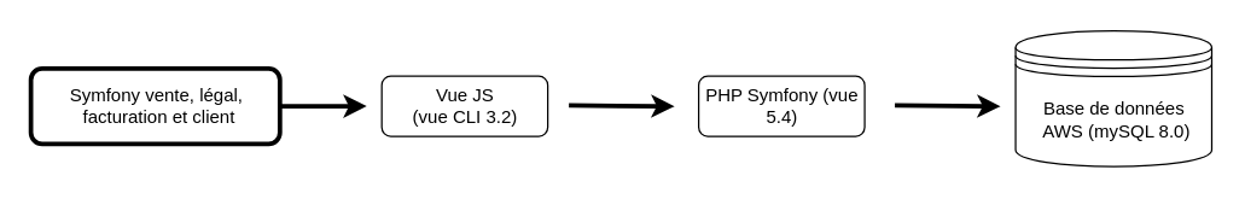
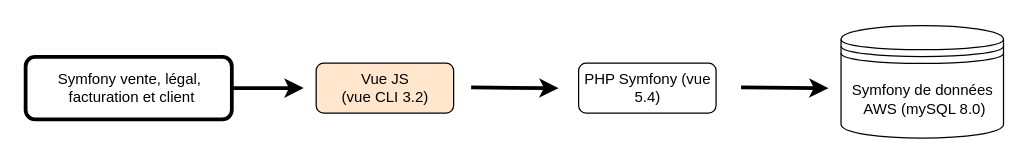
- <mxCell id="3" value="&lt;div&gt;Vue JS &lt;br&gt;&lt;/div&gt;&lt;div&gt;(vue CLI 3.2)&lt;/div&gt;" style="rounded=1;whiteSpace=wrap;html=1;" parent="1" vertex="1"><mxGeometry x="252.5" y="50" width="110" height="40" as="geometry" /></mxCell>
+ <mxCell id="3" value="&lt;div&gt;Vue JS &lt;br&gt;&lt;/div&gt;&lt;div&gt;(vue CLI 3.2)&lt;/div&gt;" style="rounded=1;whiteSpace=wrap;html=1;fillColor=#ffe6cc;" parent="1" vertex="1"><mxGeometry x="252.5" y="50" width="110" height="40" as="geometry" /></mxCell>
- <mxCell id="5" value="&lt;div&gt;Base de données&lt;/div&gt;&lt;div&gt;&amp;nbsp;AWS (mySQL 8.0)&lt;br&gt;&lt;/div&gt;" style="shape=datastore;whiteSpace=wrap;html=1;" parent="1" vertex="1"><mxGeometry x="672.5" y="20" width="130" height="90" as="geometry" /></mxCell>
+ <mxCell id="5" value="&lt;div&gt;Symfony de données&lt;/div&gt;&lt;div&gt;&amp;nbsp;AWS (mySQL 8.0)&lt;br&gt;&lt;/div&gt;" style="shape=datastore;whiteSpace=wrap;html=1;" parent="1" vertex="1"><mxGeometry x="672.5" y="20" width="130" height="90" as="geometry" /></mxCell>
